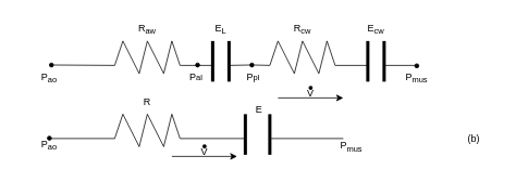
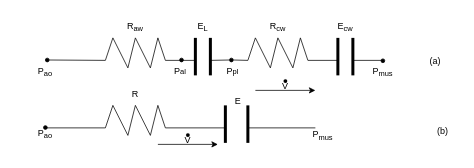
+ <mxCell id="61" value="(a)" style="text;html=1;strokeColor=none;fillColor=none;align=center;verticalAlign=middle;whiteSpace=wrap;rounded=0;" vertex="1" parent="1"><mxGeometry x="550" y="65.5" width="60" height="30" as="geometry" /></mxCell>
- <mxCell id="62" value="(b)" style="text;html=1;strokeColor=none;fillColor=none;align=center;verticalAlign=middle;whiteSpace=wrap;rounded=0;" vertex="1" parent="1"><mxGeometry x="550" y="154.5" width="60" height="30" as="geometry" /></mxCell>
+ <mxCell id="62" value="(b)" style="text;html=1;strokeColor=none;fillColor=none;align=center;verticalAlign=middle;whiteSpace=wrap;rounded=0;" vertex="1" parent="1"><mxGeometry x="560" y="159.5" width="60" height="30" as="geometry" /></mxCell>
